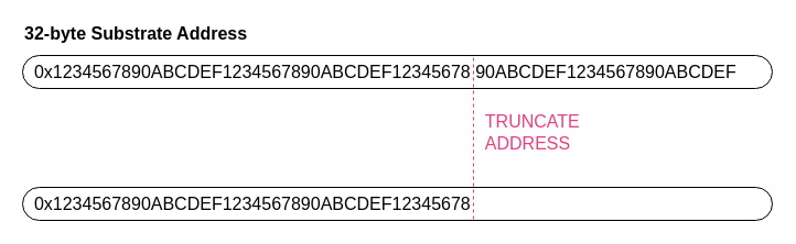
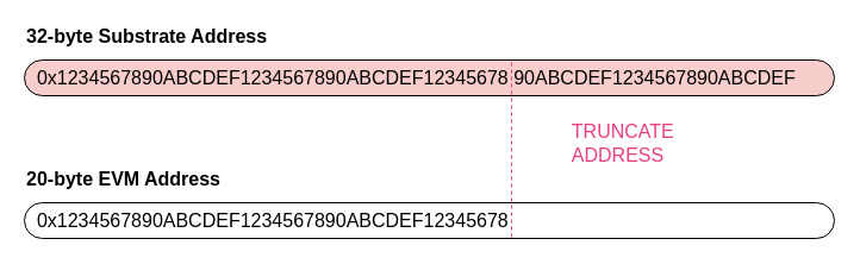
- <mxCell id="2" value="&lt;span style=&quot;font-size: 16px&quot;&gt;&amp;nbsp; 0x1234567890ABCDEF1234567890ABCDEF12345678 90ABCDEF1234567890ABCDEF&lt;/span&gt;" style="rounded=1;whiteSpace=wrap;html=1;align=left;fontColor=#000000;fontSize=16;arcSize=50;" vertex="1" parent="1"><mxGeometry x="20" y="50" width="680" height="30" as="geometry" /></mxCell>
+ <mxCell id="2" value="&lt;span style=&quot;font-size: 16px&quot;&gt;&amp;nbsp; 0x1234567890ABCDEF1234567890ABCDEF12345678 90ABCDEF1234567890ABCDEF&lt;/span&gt;" style="rounded=1;whiteSpace=wrap;html=1;align=left;fontColor=#000000;fontSize=16;arcSize=50;fillColor=#f8cecc;" vertex="1" parent="1"><mxGeometry x="20" y="50" width="680" height="30" as="geometry" /></mxCell>
- <mxCell id="6" value="TRUNCATE&amp;nbsp;&lt;br&gt;&lt;div style=&quot;text-align: left&quot;&gt;&lt;span&gt;ADDRESS&lt;/span&gt;&lt;/div&gt;" style="text;html=1;strokeColor=none;fillColor=none;align=center;verticalAlign=middle;whiteSpace=wrap;rounded=0;fontColor=#E83F81;fontSize=16;" vertex="1" parent="1"><mxGeometry x="430" y="110" width="110" height="20" as="geometry" /></mxCell>
+ <mxCell id="6" value="TRUNCATE&amp;nbsp;&lt;br&gt;&lt;div style=&quot;text-align: left&quot;&gt;&lt;span&gt;ADDRESS&lt;/span&gt;&lt;/div&gt;" style="text;html=1;strokeColor=none;fillColor=none;align=center;verticalAlign=middle;whiteSpace=wrap;rounded=0;fontColor=#E83F81;fontSize=16;" vertex="1" parent="1"><mxGeometry x="470" y="110" width="110" height="20" as="geometry" /></mxCell>
+ <mxCell id="4" value="20-byte EVM Address" style="text;html=1;strokeColor=none;fillColor=none;align=left;verticalAlign=middle;whiteSpace=wrap;rounded=0;fontStyle=1;fontColor=#000000;fontSize=16;" vertex="1" parent="1"><mxGeometry x="20" y="140" width="200" height="20" as="geometry" /></mxCell>
